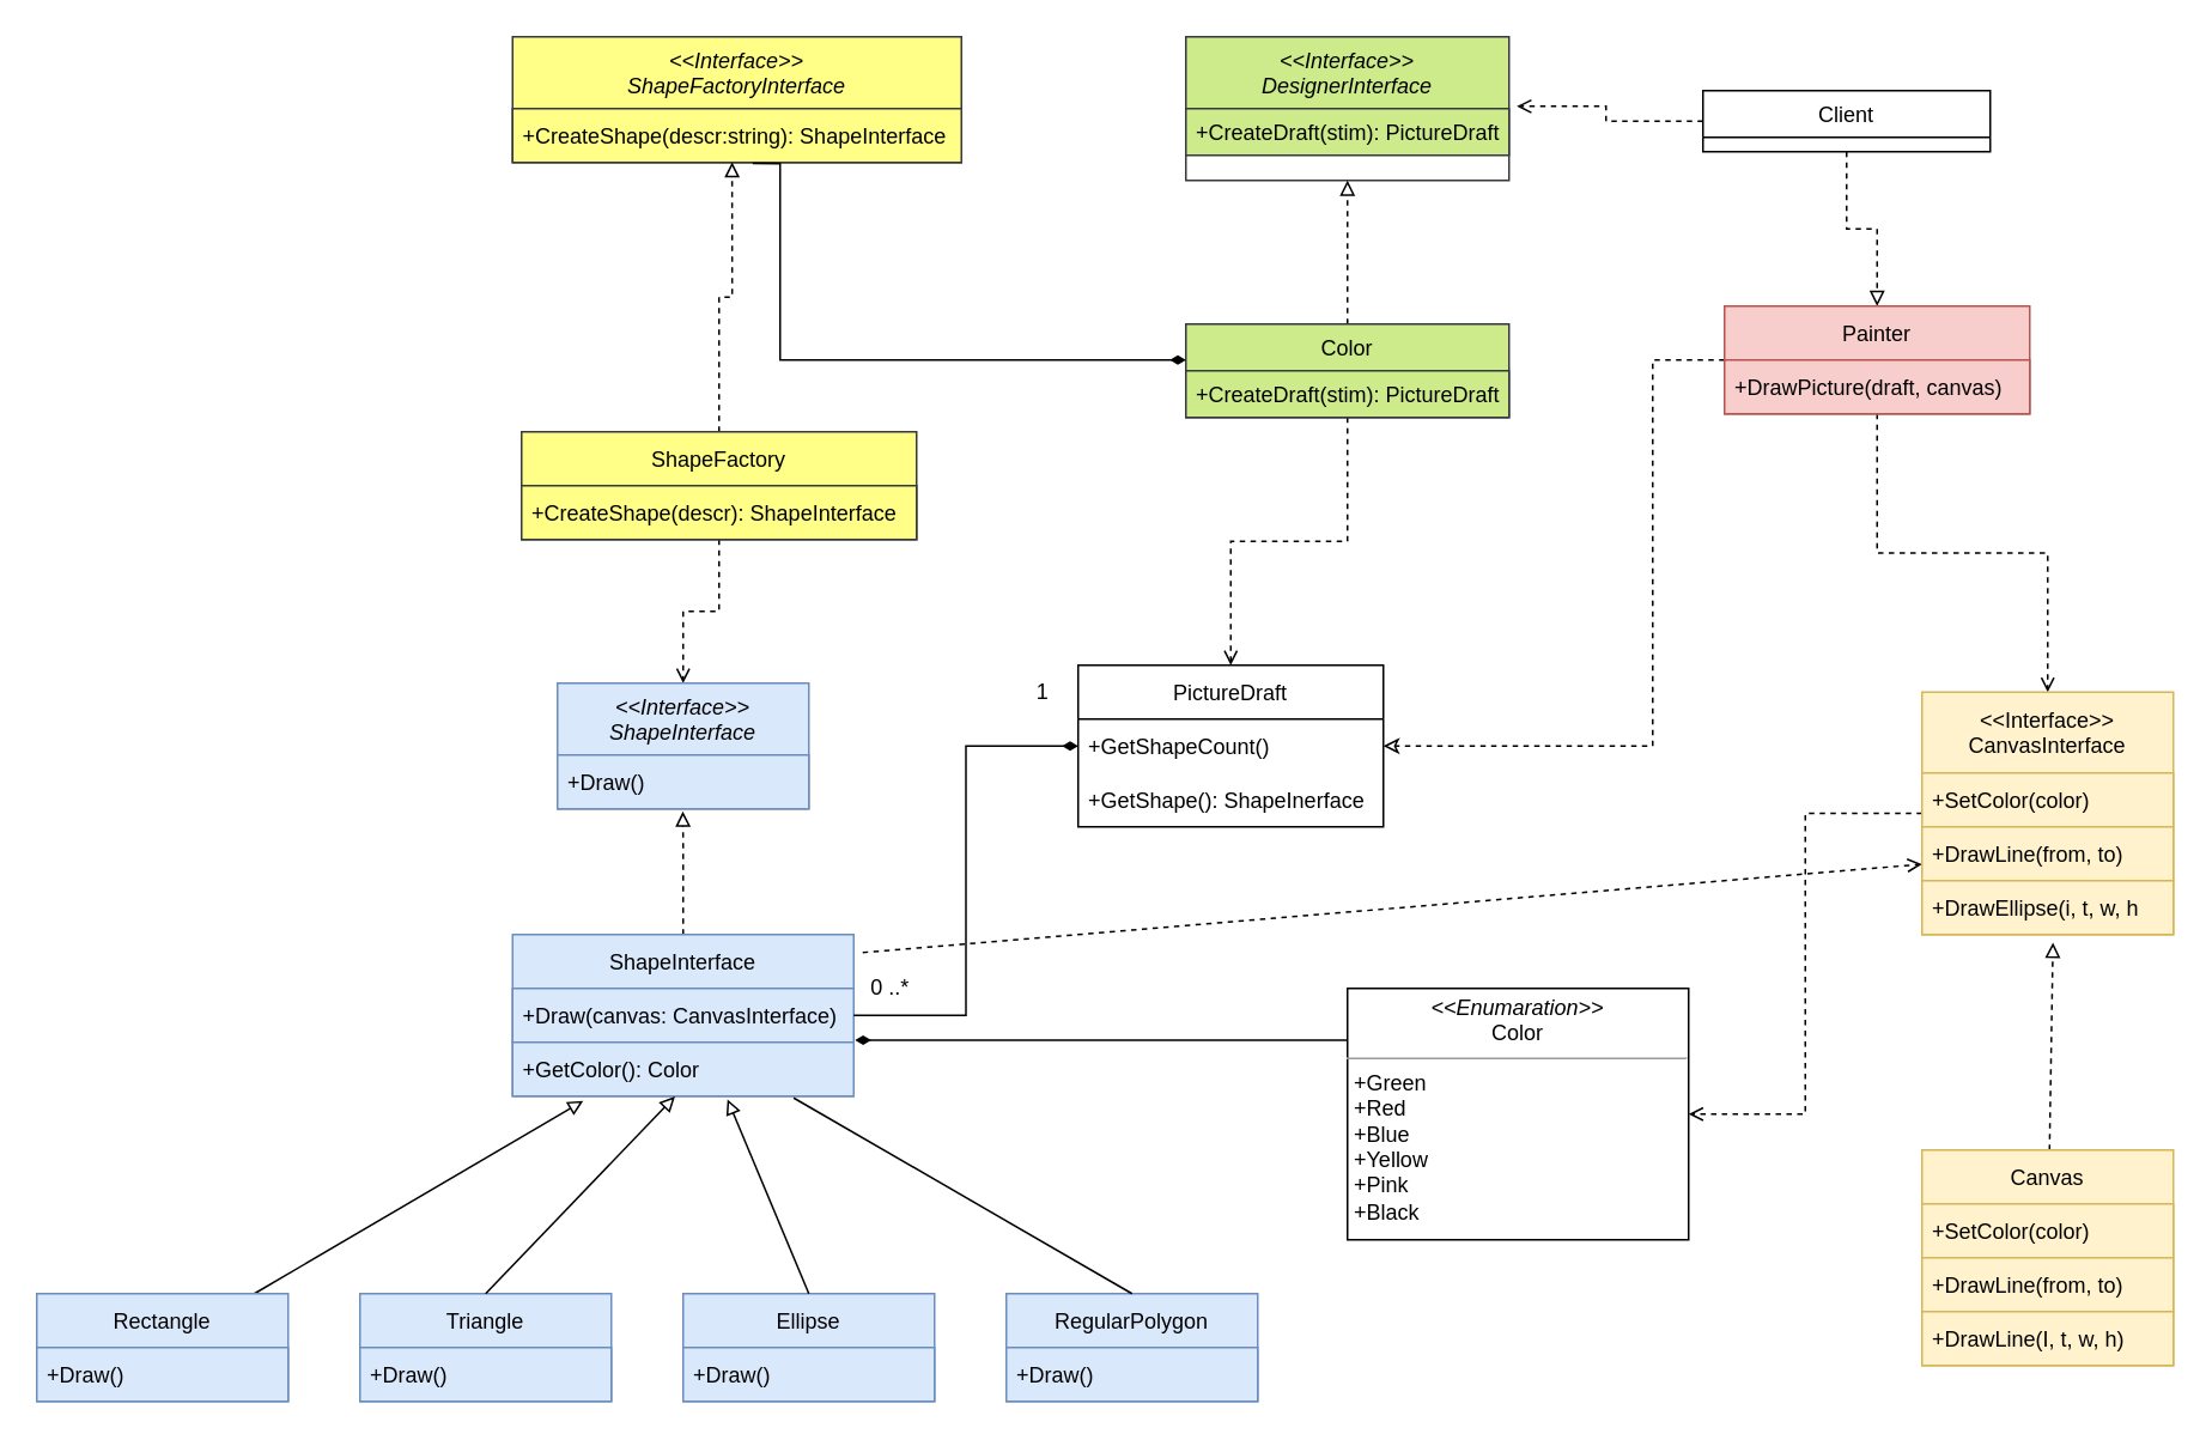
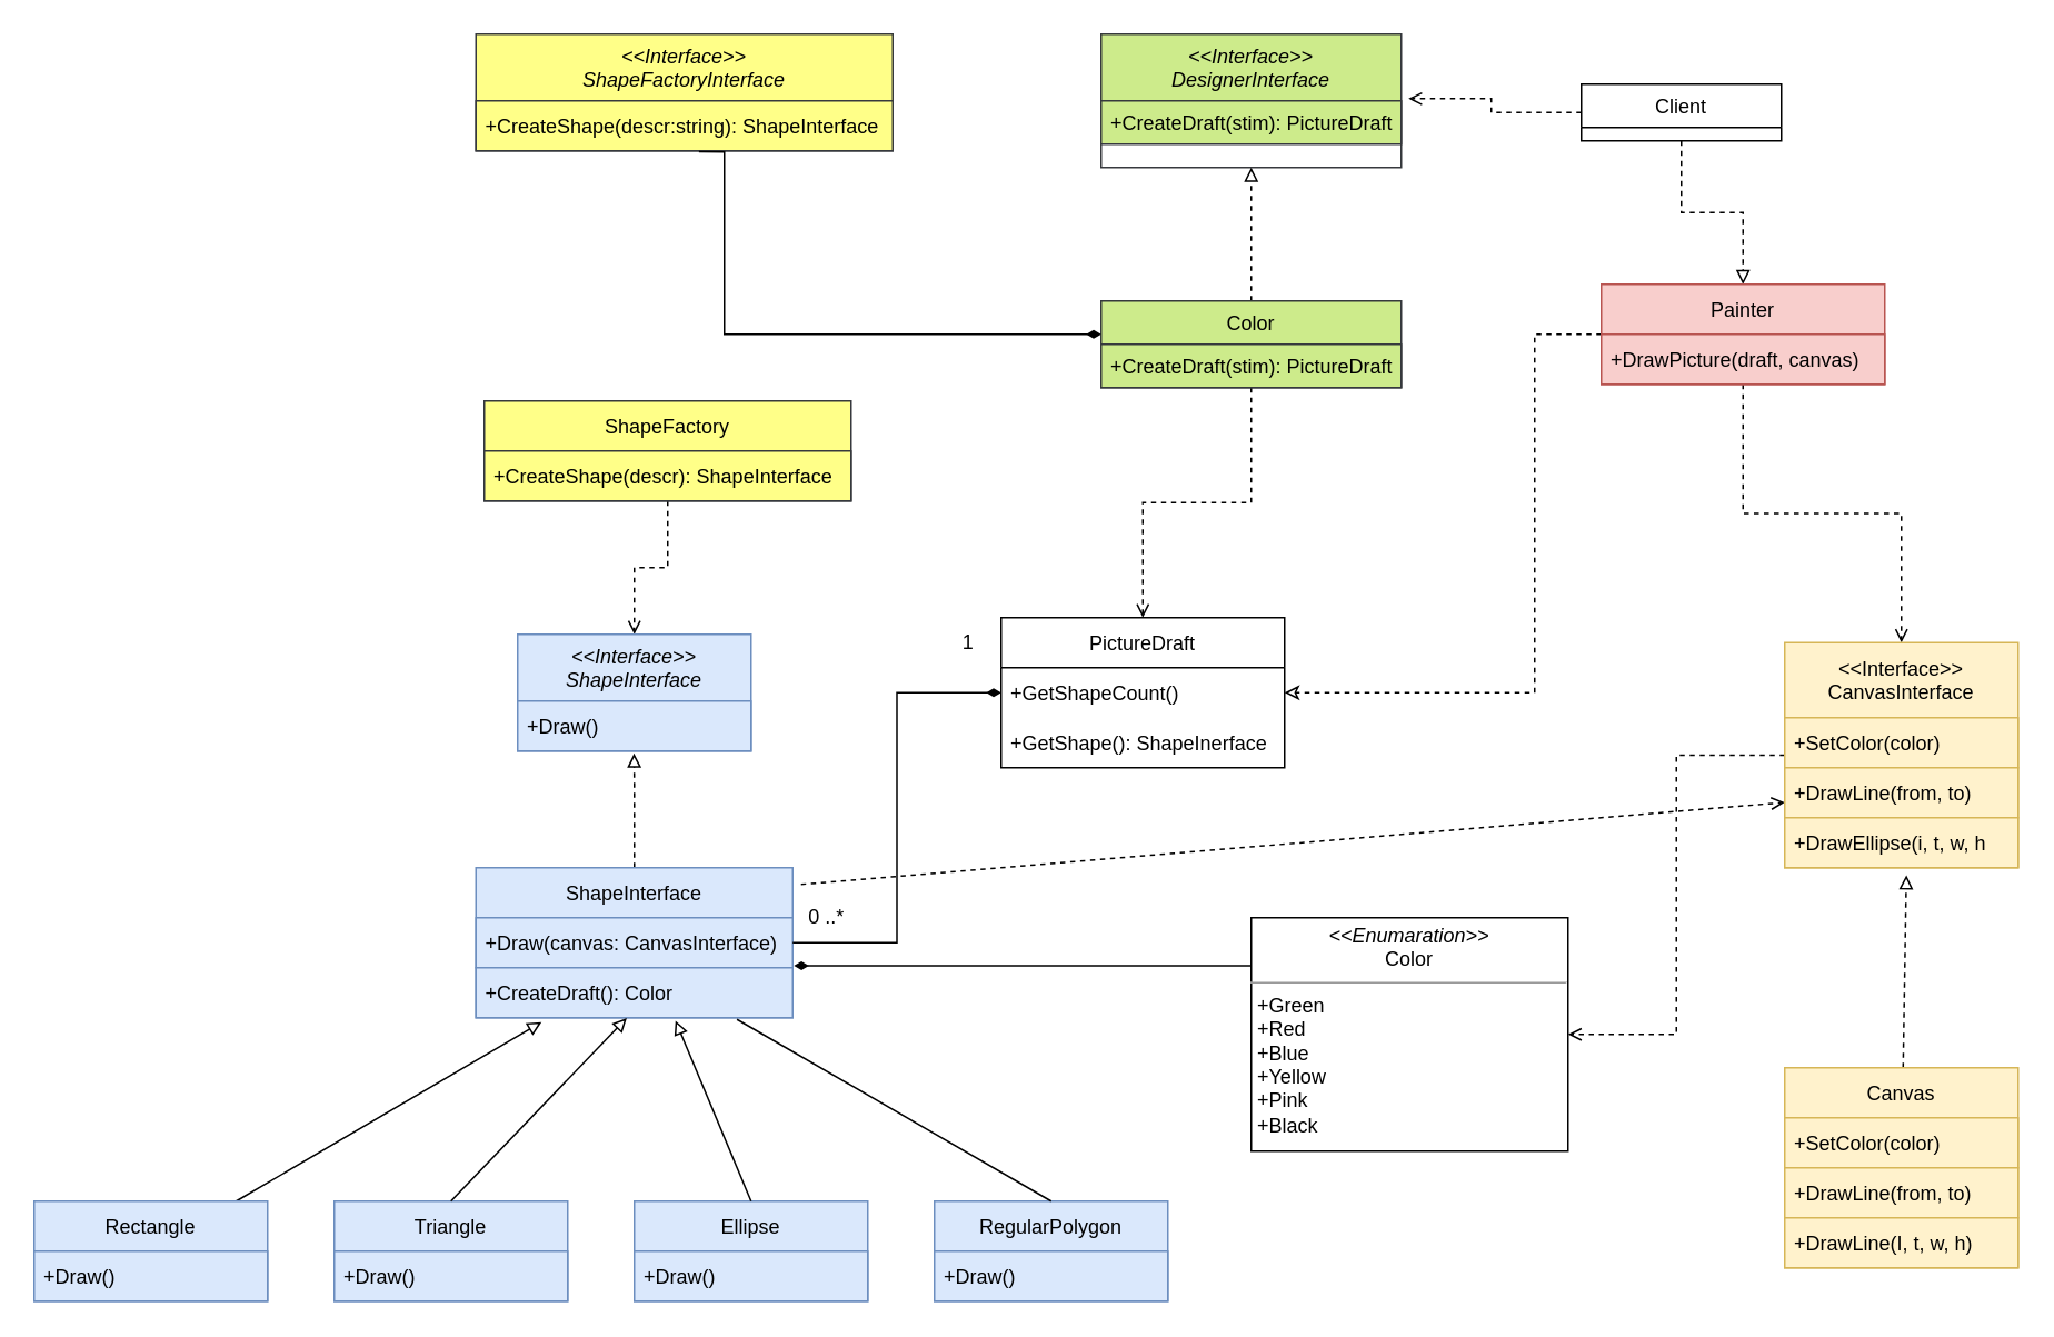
- <mxCell id="10" value="Client" style="swimlane;fontStyle=0;align=center;verticalAlign=top;childLayout=stackLayout;horizontal=1;startSize=26;horizontalStack=0;resizeParent=1;resizeLast=0;collapsible=1;marginBottom=0;rounded=0;shadow=0;strokeWidth=1;" parent="1" vertex="1"><mxGeometry x="948" y="50" width="160" height="34" as="geometry"><mxRectangle x="550" y="140" width="160" height="26" as="alternateBounds" /></mxGeometry></mxCell>
+ <mxCell id="10" value="Client" style="swimlane;fontStyle=0;align=center;verticalAlign=top;childLayout=stackLayout;horizontal=1;startSize=26;horizontalStack=0;resizeParent=1;resizeLast=0;collapsible=1;marginBottom=0;rounded=0;shadow=0;strokeWidth=1;" parent="1" vertex="1"><mxGeometry x="948" y="50" width="120" height="34" as="geometry"><mxRectangle x="550" y="140" width="160" height="26" as="alternateBounds" /></mxGeometry></mxCell>
- <mxCell id="14" style="edgeStyle=orthogonalEdgeStyle;rounded=0;orthogonalLoop=1;jettySize=auto;html=1;fontFamily=Helvetica;fontSize=12;fontColor=default;endArrow=block;endFill=0;entryX=0.489;entryY=0.993;entryDx=0;entryDy=0;entryPerimeter=0;dashed=1;" parent="1" source="16" target="12" edge="1"><mxGeometry relative="1" as="geometry"><mxPoint x="420" y="110" as="targetPoint" /></mxGeometry></mxCell>
- <mxCell id="24" value="+GetColor(): Color" style="text;strokeColor=#6c8ebf;fillColor=#dae8fc;align=left;verticalAlign=middle;spacingLeft=4;spacingRight=4;overflow=hidden;points=[[0,0.5],[1,0.5]];portConstraint=eastwest;rotatable=0;rounded=0;shadow=0;fontFamily=Helvetica;fontSize=12;html=0;" parent="22" vertex="1"><mxGeometry y="60" width="190" height="30" as="geometry" /></mxCell>
+ <mxCell id="24" value="+CreateDraft(): Color" style="text;strokeColor=#6c8ebf;fillColor=#dae8fc;align=left;verticalAlign=middle;spacingLeft=4;spacingRight=4;overflow=hidden;points=[[0,0.5],[1,0.5]];portConstraint=eastwest;rotatable=0;rounded=0;shadow=0;fontFamily=Helvetica;fontSize=12;html=0;" parent="22" vertex="1"><mxGeometry y="60" width="190" height="30" as="geometry" /></mxCell>
